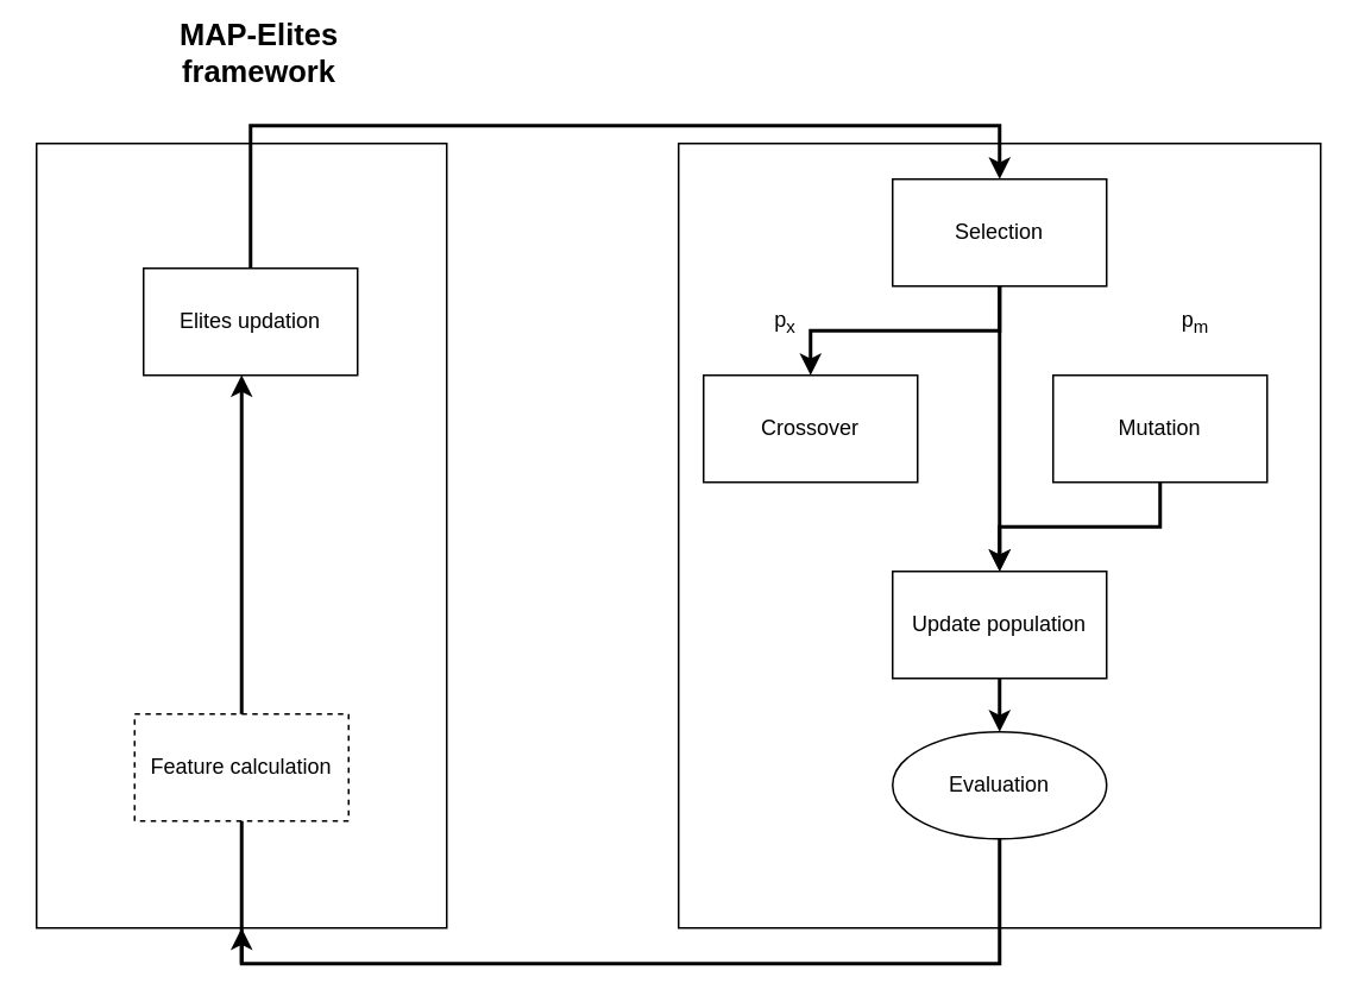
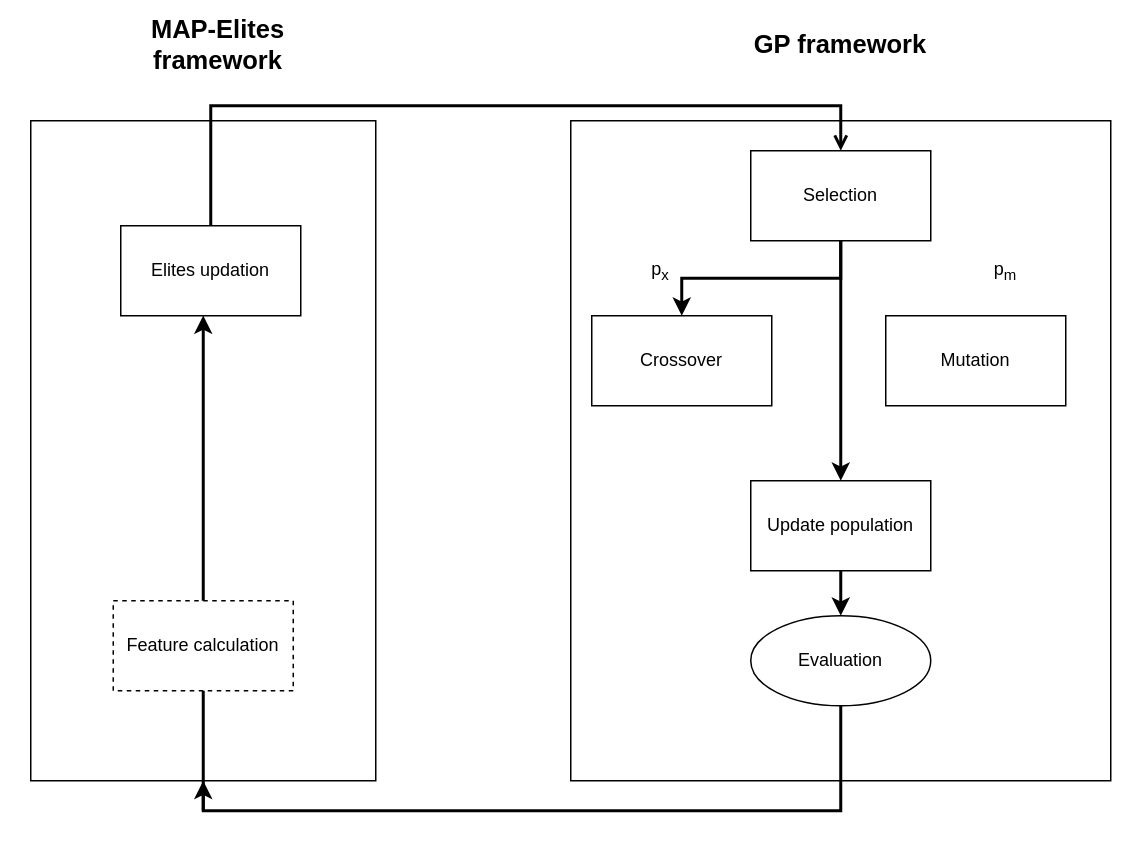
+ <mxCell id="21" value="GP framework" style="text;html=1;strokeColor=none;fillColor=none;align=center;verticalAlign=middle;whiteSpace=wrap;rounded=0;fontSize=17;fontStyle=1" vertex="1" parent="1"><mxGeometry x="490" y="20" width="140" height="20" as="geometry" /></mxCell>
- <mxCell id="14" style="edgeStyle=orthogonalEdgeStyle;rounded=0;orthogonalLoop=1;jettySize=auto;html=1;exitX=0.5;exitY=0;exitDx=0;exitDy=0;entryX=0.5;entryY=0;entryDx=0;entryDy=0;strokeWidth=2;" edge="1" parent="1" source="15" target="7"><mxGeometry relative="1" as="geometry"><Array as="points"><mxPoint x="140" y="70" /><mxPoint x="560" y="70" /></Array></mxGeometry></mxCell>
+ <mxCell id="14" style="edgeStyle=orthogonalEdgeStyle;rounded=0;orthogonalLoop=1;jettySize=auto;html=1;exitX=0.5;exitY=0;exitDx=0;exitDy=0;entryX=0.5;entryY=0;entryDx=0;entryDy=0;strokeWidth=2;endArrow=open;" edge="1" parent="1" source="15" target="7"><mxGeometry relative="1" as="geometry"><Array as="points"><mxPoint x="140" y="70" /><mxPoint x="560" y="70" /></Array></mxGeometry></mxCell>
- <mxCell id="8" style="edgeStyle=orthogonalEdgeStyle;rounded=0;orthogonalLoop=1;jettySize=auto;html=1;exitX=0.5;exitY=1;exitDx=0;exitDy=0;entryX=0.5;entryY=0;entryDx=0;entryDy=0;strokeWidth=2;" edge="1" parent="1" source="9" target="11"><mxGeometry relative="1" as="geometry" /></mxCell>
